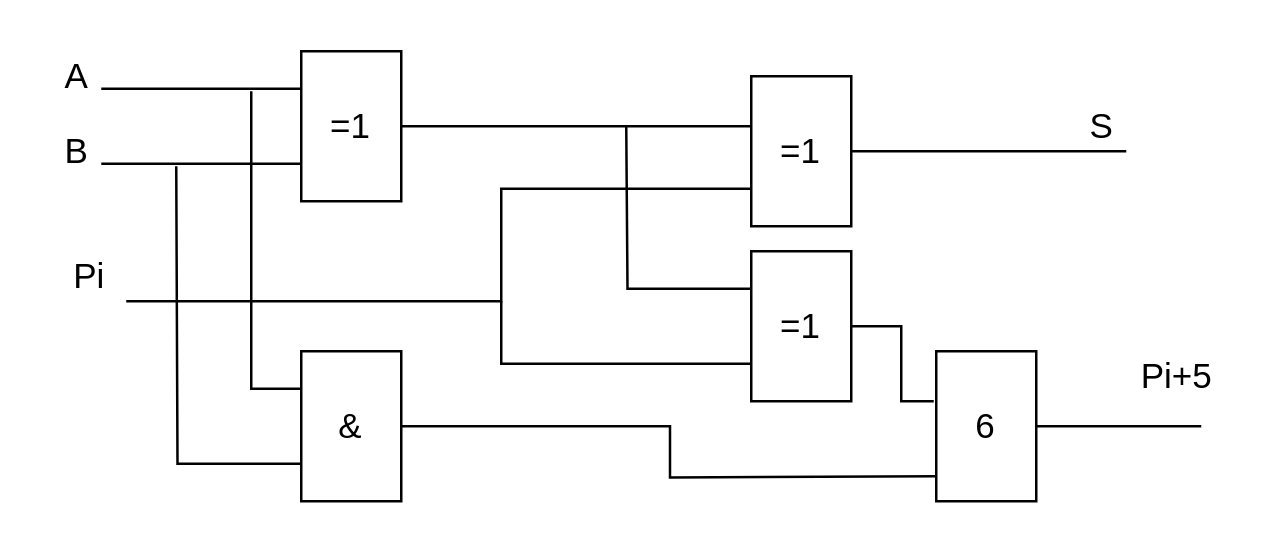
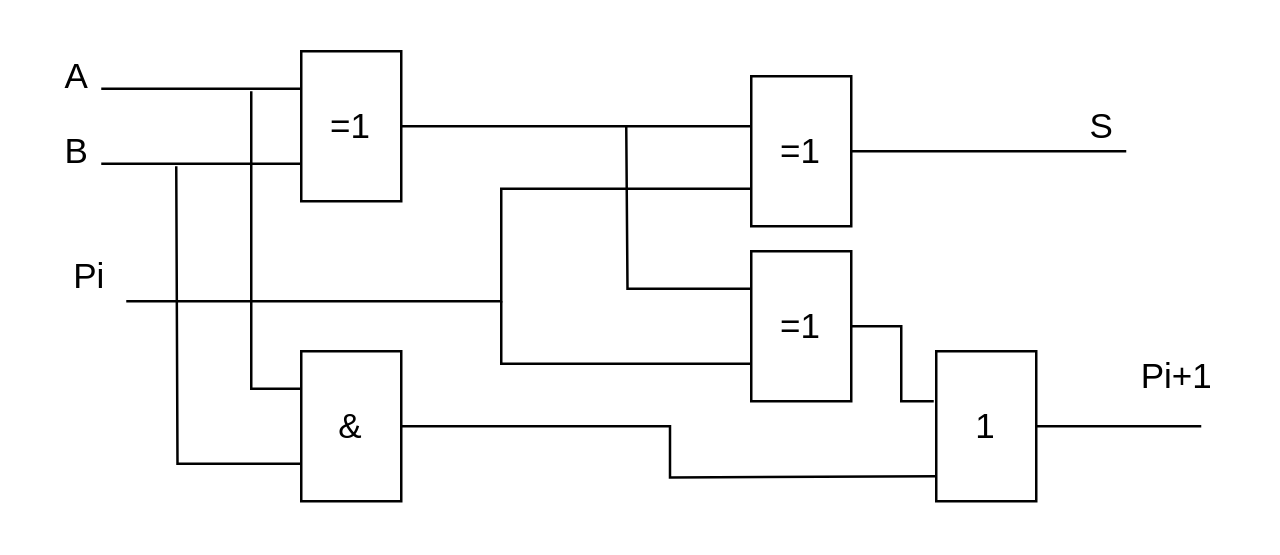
- <mxCell id="23" value="Pi+5" style="text;html=1;align=center;verticalAlign=middle;resizable=0;points=[];autosize=1;strokeColor=none;fillColor=none;fontSize=14;" vertex="1" parent="1"><mxGeometry x="450" y="140" width="40" height="20" as="geometry" /></mxCell>
+ <mxCell id="23" value="Pi+1" style="text;html=1;align=center;verticalAlign=middle;resizable=0;points=[];autosize=1;strokeColor=none;fillColor=none;fontSize=14;" vertex="1" parent="1"><mxGeometry x="450" y="140" width="40" height="20" as="geometry" /></mxCell>
- <mxCell id="22" value="&lt;font style=&quot;font-size: 14px;&quot;&gt;6&lt;/font&gt;" style="rounded=0;whiteSpace=wrap;html=1;" vertex="1" parent="1"><mxGeometry x="374" y="140" width="40" height="60" as="geometry" /></mxCell>
+ <mxCell id="22" value="&lt;font style=&quot;font-size: 14px;&quot;&gt;1&lt;/font&gt;" style="rounded=0;whiteSpace=wrap;html=1;" vertex="1" parent="1"><mxGeometry x="374" y="140" width="40" height="60" as="geometry" /></mxCell>
